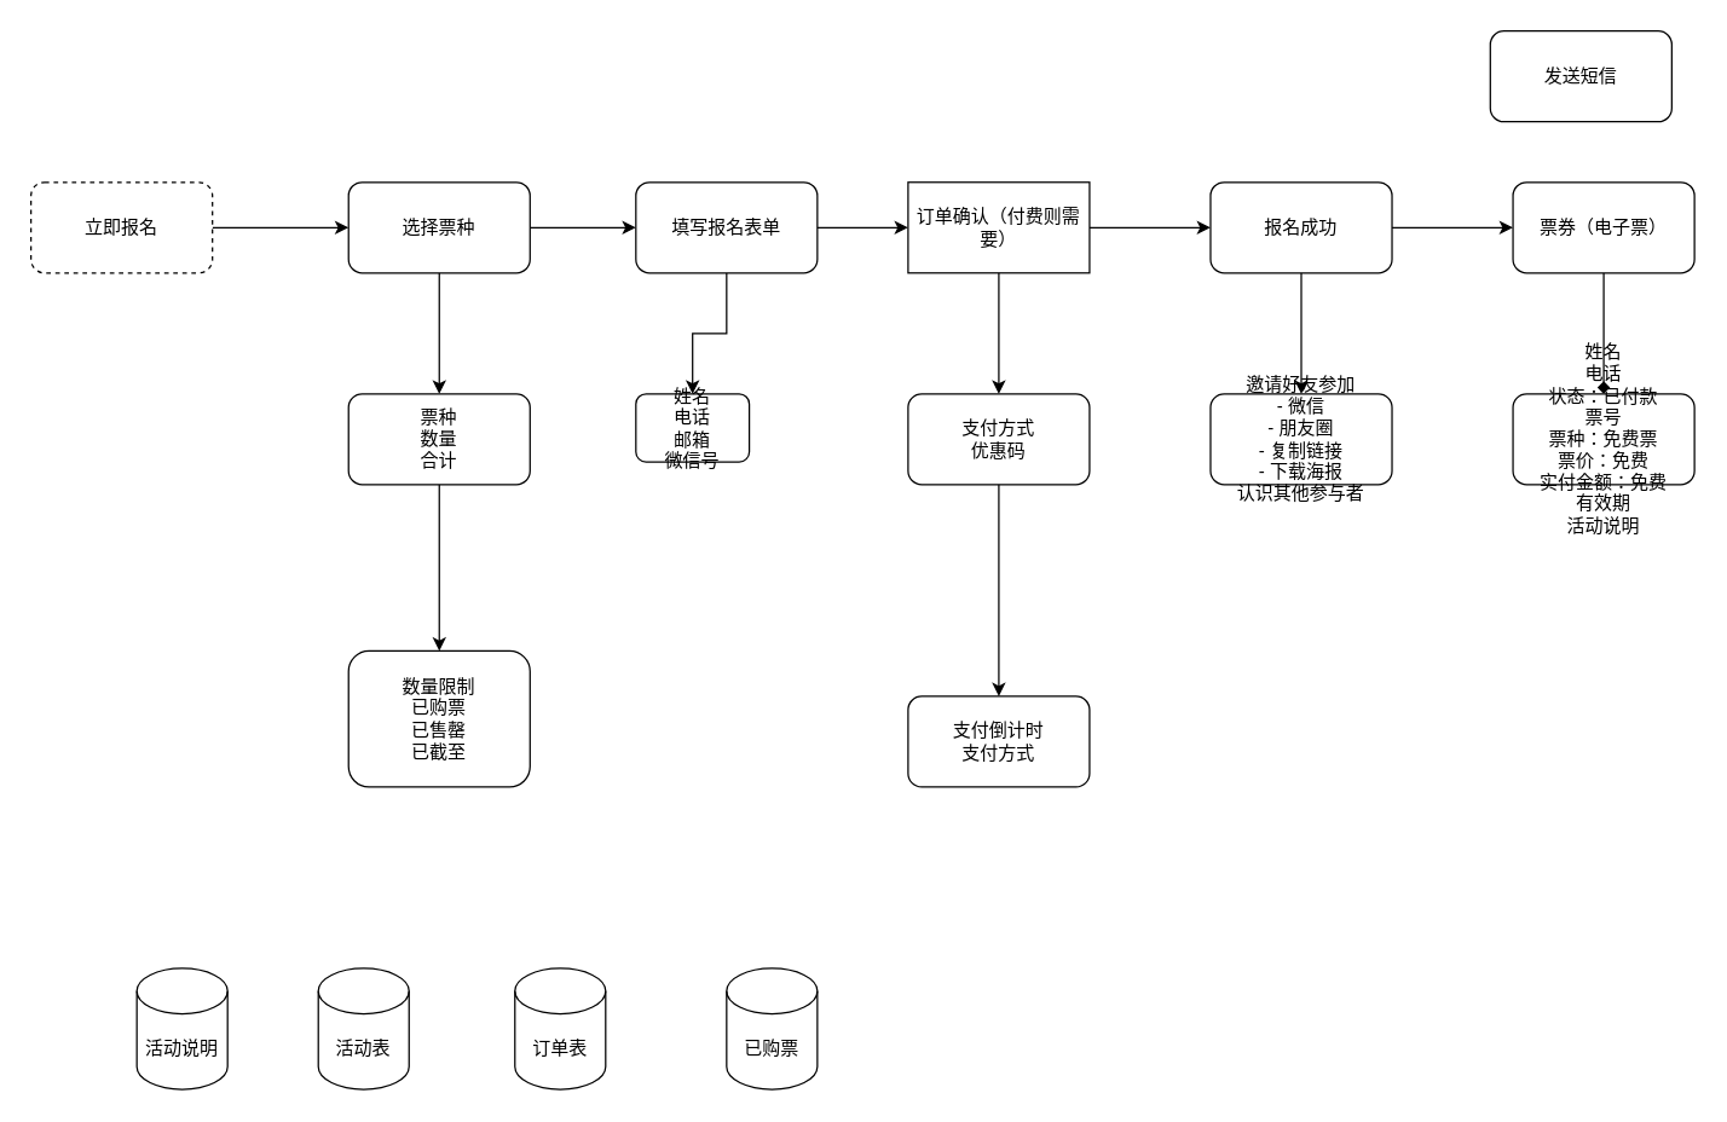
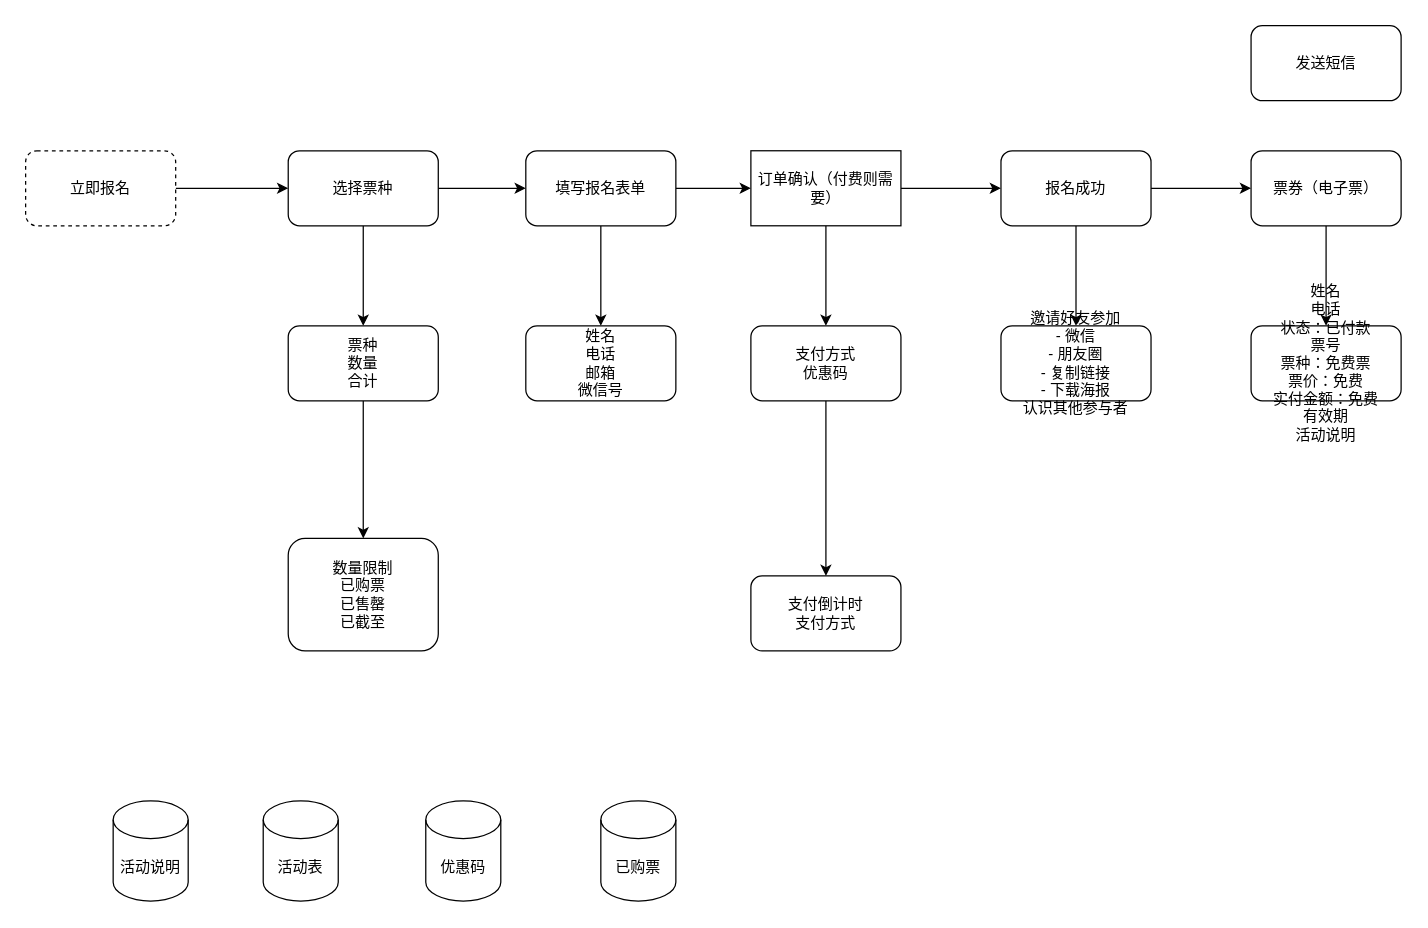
- <mxCell id="29" value="发送短信" style="rounded=1;whiteSpace=wrap;html=1;" vertex="1" parent="1"><mxGeometry x="985" y="20" width="120" height="60" as="geometry" /></mxCell>
+ <mxCell id="29" value="发送短信" style="rounded=1;whiteSpace=wrap;html=1;" vertex="1" parent="1"><mxGeometry x="1000" y="20" width="120" height="60" as="geometry" /></mxCell>
- <mxCell id="23" value="" style="edgeStyle=orthogonalEdgeStyle;rounded=0;orthogonalLoop=1;jettySize=auto;html=1;endArrow=diamond;" edge="1" parent="1" source="24" target="25"><mxGeometry relative="1" as="geometry" /></mxCell>
+ <mxCell id="23" value="" style="edgeStyle=orthogonalEdgeStyle;rounded=0;orthogonalLoop=1;jettySize=auto;html=1;" edge="1" parent="1" source="24" target="25"><mxGeometry relative="1" as="geometry" /></mxCell>
- <mxCell id="13" value="姓名&lt;div&gt;电话&lt;/div&gt;&lt;div&gt;邮箱&lt;br&gt;微信号&lt;/div&gt;" style="whiteSpace=wrap;html=1;rounded=1;" vertex="1" parent="1"><mxGeometry x="420" y="260" width="75" height="45" as="geometry" /></mxCell>
+ <mxCell id="13" value="姓名&lt;div&gt;电话&lt;/div&gt;&lt;div&gt;邮箱&lt;br&gt;微信号&lt;/div&gt;" style="whiteSpace=wrap;html=1;rounded=1;" vertex="1" parent="1"><mxGeometry x="420" y="260" width="120" height="60" as="geometry" /></mxCell>
- <mxCell id="30" value="订单表" style="shape=cylinder3;whiteSpace=wrap;html=1;boundedLbl=1;backgroundOutline=1;size=15;" vertex="1" parent="1"><mxGeometry x="340" y="640" width="60" height="80" as="geometry" /></mxCell>
+ <mxCell id="30" value="优惠码" style="shape=cylinder3;whiteSpace=wrap;html=1;boundedLbl=1;backgroundOutline=1;size=15;" vertex="1" parent="1"><mxGeometry x="340" y="640" width="60" height="80" as="geometry" /></mxCell>
